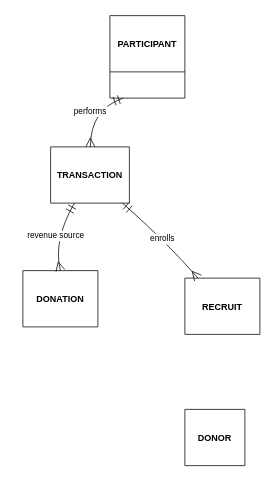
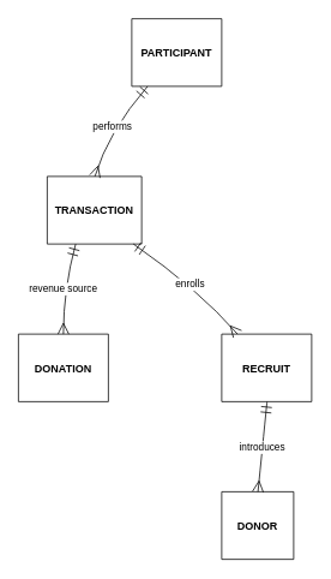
- <mxCell id="2" value="PARTICIPANT" style="shape=table;startSize=75;container=1;collapsible=0;childLayout=tableLayout;fixedRows=1;rowLines=1;fontStyle=1;align=center;resizeLast=1;" vertex="1" parent="1"><mxGeometry x="146" y="20" width="100" height="110" as="geometry" /></mxCell>
+ <mxCell id="2" value="PARTICIPANT" style="shape=table;startSize=75;container=1;collapsible=0;childLayout=tableLayout;fixedRows=1;rowLines=1;fontStyle=1;align=center;resizeLast=1;" vertex="1" parent="1"><mxGeometry x="146" y="20" width="100" height="75" as="geometry" /></mxCell>
- <mxCell id="3" value="TRANSACTION" style="shape=table;startSize=75;container=1;collapsible=0;childLayout=tableLayout;fixedRows=1;rowLines=1;fontStyle=1;align=center;resizeLast=1;" vertex="1" parent="1"><mxGeometry x="67" y="195" width="105" height="75" as="geometry" /></mxCell>
+ <mxCell id="3" value="TRANSACTION" style="shape=table;startSize=75;container=1;collapsible=0;childLayout=tableLayout;fixedRows=1;rowLines=1;fontStyle=1;align=center;resizeLast=1;" vertex="1" parent="1"><mxGeometry x="52" y="195" width="105" height="75" as="geometry" /></mxCell>
- <mxCell id="4" value="DONATION" style="shape=table;startSize=75;container=1;collapsible=0;childLayout=tableLayout;fixedRows=1;rowLines=1;fontStyle=1;align=center;resizeLast=1;" vertex="1" parent="1"><mxGeometry x="30" y="360" width="100" height="75" as="geometry" /></mxCell>
+ <mxCell id="4" value="DONATION" style="shape=table;startSize=75;container=1;collapsible=0;childLayout=tableLayout;fixedRows=1;rowLines=1;fontStyle=1;align=center;resizeLast=1;" vertex="1" parent="1"><mxGeometry x="20" y="370" width="100" height="75" as="geometry" /></mxCell>
+ <mxCell id="10" value="introduces" style="curved=1;startArrow=ERmandOne;startSize=10;;endArrow=ERmany;endSize=10;;exitX=0.504;exitY=1;entryX=0.504;entryY=0;" edge="1" parent="1" source="5" target="6"><mxGeometry relative="1" as="geometry"><Array as="points" /></mxGeometry></mxCell>
